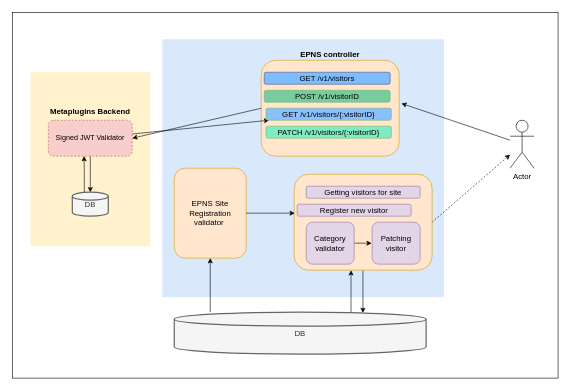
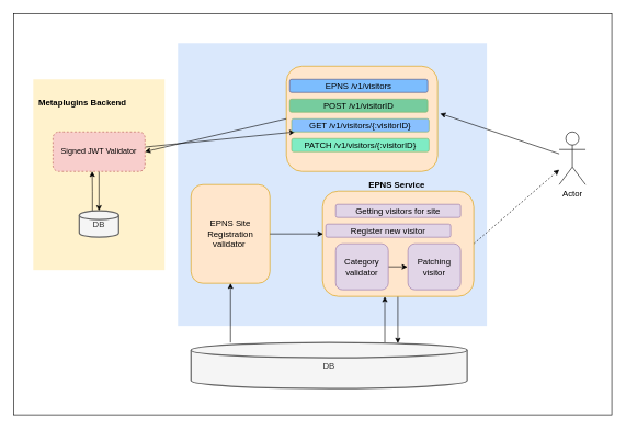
- <mxCell id="14" value="EPNS controller" style="text;html=1;strokeColor=none;fillColor=none;align=center;verticalAlign=middle;whiteSpace=wrap;rounded=0;fontSize=13;fontStyle=1" parent="1" vertex="1"><mxGeometry x="445" y="80" width="210" height="20" as="geometry" /></mxCell>
- <mxCell id="13" value="GET /v1/visitors" style="rounded=1;whiteSpace=wrap;html=1;fontSize=13;fillColor=#7CBDFE;strokeColor=#56517e;" parent="1" vertex="1"><mxGeometry x="440" y="120" width="210" height="20" as="geometry" /></mxCell>
+ <mxCell id="13" value="EPNS /v1/visitors" style="rounded=1;whiteSpace=wrap;html=1;fontSize=13;fillColor=#7CBDFE;strokeColor=#56517e;" parent="1" vertex="1"><mxGeometry x="440" y="120" width="210" height="20" as="geometry" /></mxCell>
- <mxCell id="9" value="Metaplugins Backend" style="text;html=1;strokeColor=none;fillColor=none;align=center;verticalAlign=middle;whiteSpace=wrap;rounded=0;fontSize=13;fontStyle=1" parent="1" vertex="1"><mxGeometry x="80" y="170" width="140" height="30" as="geometry" /></mxCell>
+ <mxCell id="9" value="Metaplugins Backend" style="text;html=1;strokeColor=none;fillColor=none;align=center;verticalAlign=middle;whiteSpace=wrap;rounded=0;fontSize=13;fontStyle=1" parent="1" vertex="1"><mxGeometry x="55" y="140" width="140" height="30" as="geometry" /></mxCell>
+ <mxCell id="23" value="EPNS Service&amp;nbsp;" style="text;html=1;strokeColor=none;fillColor=none;align=center;verticalAlign=middle;whiteSpace=wrap;rounded=0;fontSize=13;fontStyle=1" parent="1" vertex="1"><mxGeometry x="500" y="270" width="210" height="20" as="geometry" /></mxCell>
